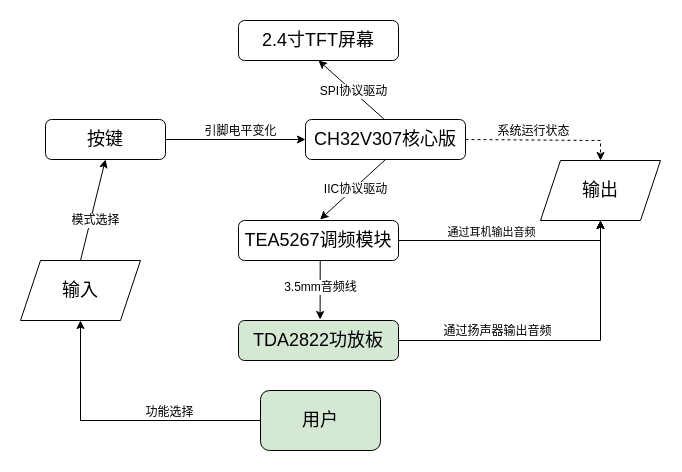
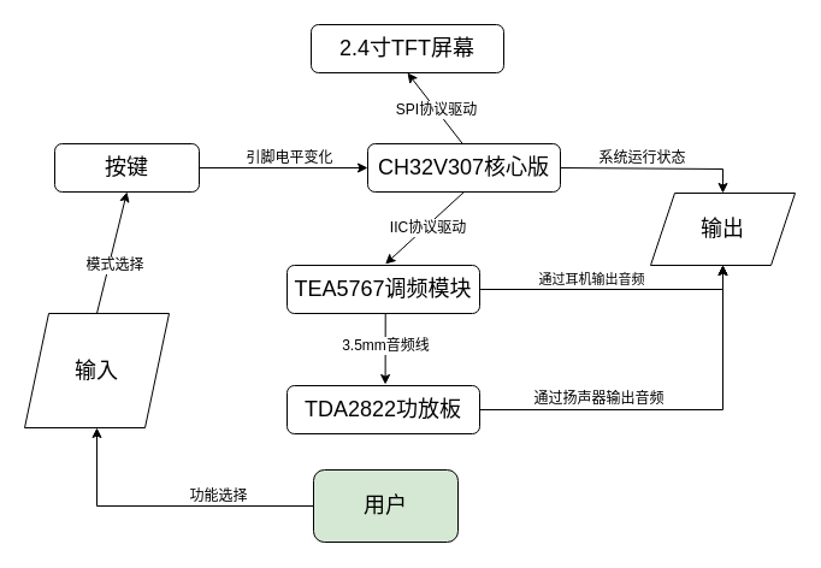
- <mxCell id="9" value="&lt;font style=&quot;font-size: 18px;&quot;&gt;2.4寸TFT屏幕&lt;/font&gt;" style="rounded=1;whiteSpace=wrap;html=1;fontSize=12;glass=0;strokeWidth=1;shadow=0;" parent="1" vertex="1"><mxGeometry x="238" y="20" width="160" height="40" as="geometry" /></mxCell>
+ <mxCell id="9" value="&lt;font style=&quot;font-size: 18px;&quot;&gt;2.4寸TFT屏幕&lt;/font&gt;" style="rounded=1;whiteSpace=wrap;html=1;fontSize=12;glass=0;strokeWidth=1;shadow=0;" parent="1" vertex="1"><mxGeometry x="258" y="20" width="160" height="40" as="geometry" /></mxCell>
- <mxCell id="20" value="" style="endArrow=classic;html=1;rounded=0;exitX=1;exitY=0.5;exitDx=0;exitDy=0;entryX=0.5;entryY=0;entryDx=0;entryDy=0;dashed=1;" parent="1" source="6" target="15" edge="1"><mxGeometry width="50" height="50" relative="1" as="geometry"><mxPoint x="420" y="180" as="sourcePoint" /><mxPoint x="470" y="130" as="targetPoint" /><Array as="points"><mxPoint x="600" y="140" /></Array></mxGeometry></mxCell>
+ <mxCell id="20" value="" style="endArrow=classic;html=1;rounded=0;exitX=1;exitY=0.5;exitDx=0;exitDy=0;entryX=0.5;entryY=0;entryDx=0;entryDy=0;" parent="1" source="6" target="15" edge="1"><mxGeometry width="50" height="50" relative="1" as="geometry"><mxPoint x="420" y="180" as="sourcePoint" /><mxPoint x="470" y="130" as="targetPoint" /><Array as="points"><mxPoint x="600" y="140" /></Array></mxGeometry></mxCell>
- <mxCell id="12" value="&lt;font style=&quot;font-size: 18px;&quot;&gt;TEA5267调频模块&lt;/font&gt;" style="rounded=1;whiteSpace=wrap;html=1;fontSize=12;glass=0;strokeWidth=1;shadow=0;" parent="1" vertex="1"><mxGeometry x="238" y="220" width="160" height="40" as="geometry" /></mxCell>
+ <mxCell id="12" value="&lt;font style=&quot;font-size: 18px;&quot;&gt;TEA5767调频模块&lt;/font&gt;" style="rounded=1;whiteSpace=wrap;html=1;fontSize=12;glass=0;strokeWidth=1;shadow=0;" parent="1" vertex="1"><mxGeometry x="238" y="220" width="160" height="40" as="geometry" /></mxCell>
- <mxCell id="3" value="&lt;font style=&quot;font-size: 18px;&quot;&gt;输入&lt;/font&gt;" style="shape=parallelogram;perimeter=parallelogramPerimeter;whiteSpace=wrap;html=1;fixedSize=1;" parent="1" vertex="1"><mxGeometry x="20" y="260" width="120" height="60" as="geometry" /></mxCell>
+ <mxCell id="3" value="&lt;font style=&quot;font-size: 18px;&quot;&gt;输入&lt;/font&gt;" style="shape=parallelogram;perimeter=parallelogramPerimeter;whiteSpace=wrap;html=1;fixedSize=1;" parent="1" vertex="1"><mxGeometry x="20" y="260" width="120" height="95" as="geometry" /></mxCell>
- <mxCell id="19" value="&lt;font style=&quot;font-size: 18px;&quot;&gt;TDA2822功放板&lt;/font&gt;" style="rounded=1;whiteSpace=wrap;html=1;fontSize=12;glass=0;strokeWidth=1;shadow=0;fillColor=#d5e8d4;" parent="1" vertex="1"><mxGeometry x="238" y="320" width="160" height="40" as="geometry" /></mxCell>
+ <mxCell id="19" value="&lt;font style=&quot;font-size: 18px;&quot;&gt;TDA2822功放板&lt;/font&gt;" style="rounded=1;whiteSpace=wrap;html=1;fontSize=12;glass=0;strokeWidth=1;shadow=0;" parent="1" vertex="1"><mxGeometry x="238" y="320" width="160" height="40" as="geometry" /></mxCell>
